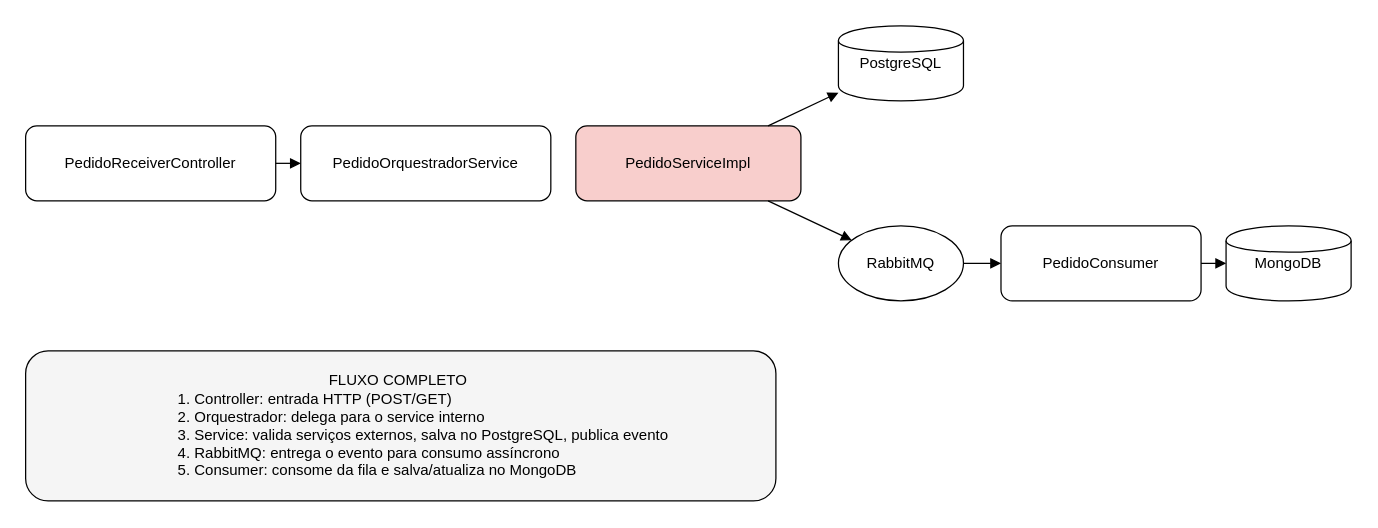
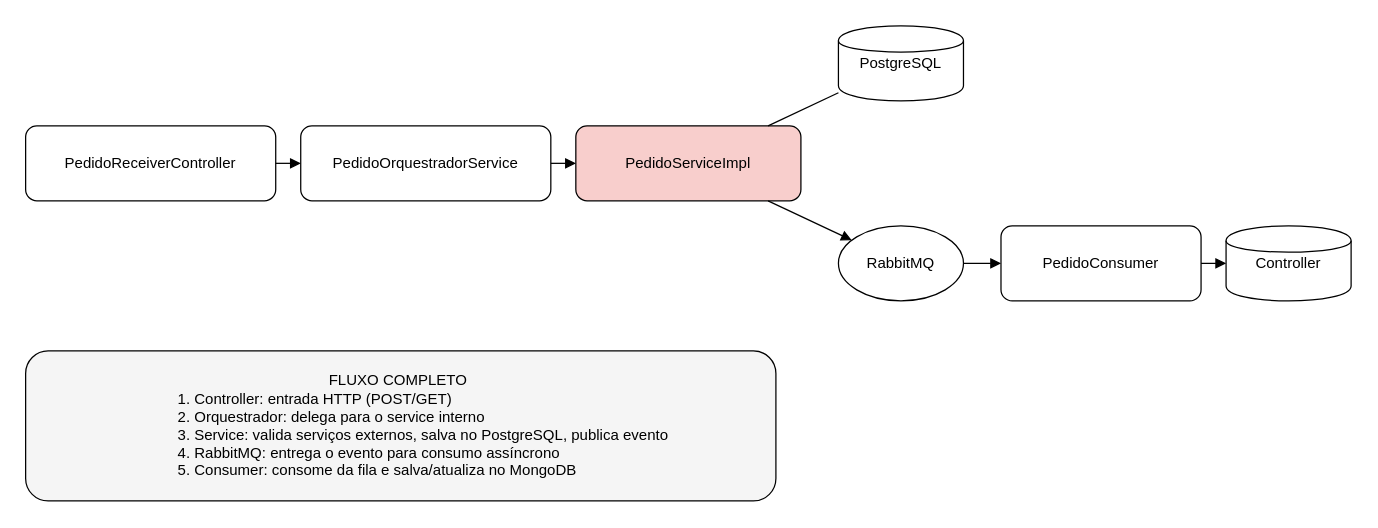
- <mxCell id="11" style="endArrow=block;" parent="1" source="4" target="5" edge="1"><mxGeometry relative="1" as="geometry" /></mxCell>
+ <mxCell id="11" style="endArrow=none;" parent="1" source="4" target="5" edge="1"><mxGeometry relative="1" as="geometry" /></mxCell>
+ <mxCell id="10" style="endArrow=block;" parent="1" source="3" target="4" edge="1"><mxGeometry relative="1" as="geometry" /></mxCell>
- <mxCell id="8" value="MongoDB" style="shape=cylinder;whiteSpace=wrap;html=1;" parent="1" vertex="1"><mxGeometry x="980" y="180" width="100" height="60" as="geometry" /></mxCell>
+ <mxCell id="8" value="Controller" style="shape=cylinder;whiteSpace=wrap;html=1;" parent="1" vertex="1"><mxGeometry x="980" y="180" width="100" height="60" as="geometry" /></mxCell>
